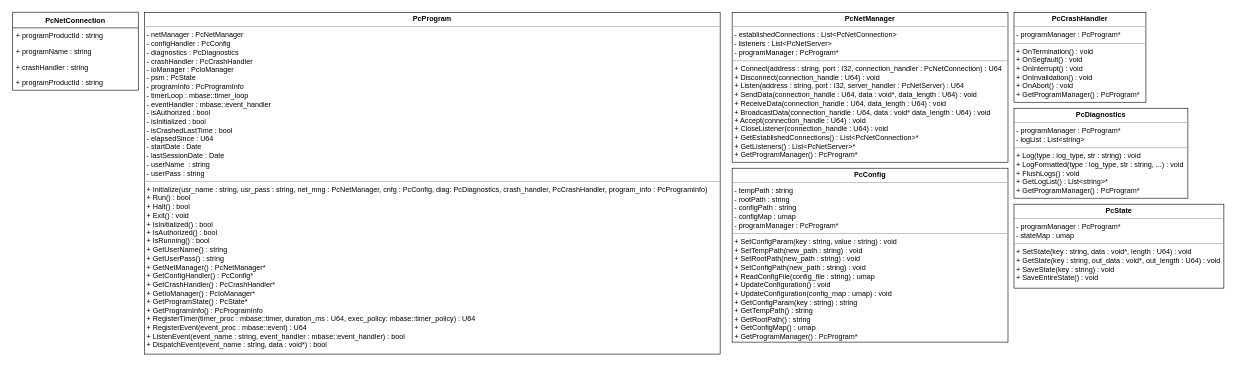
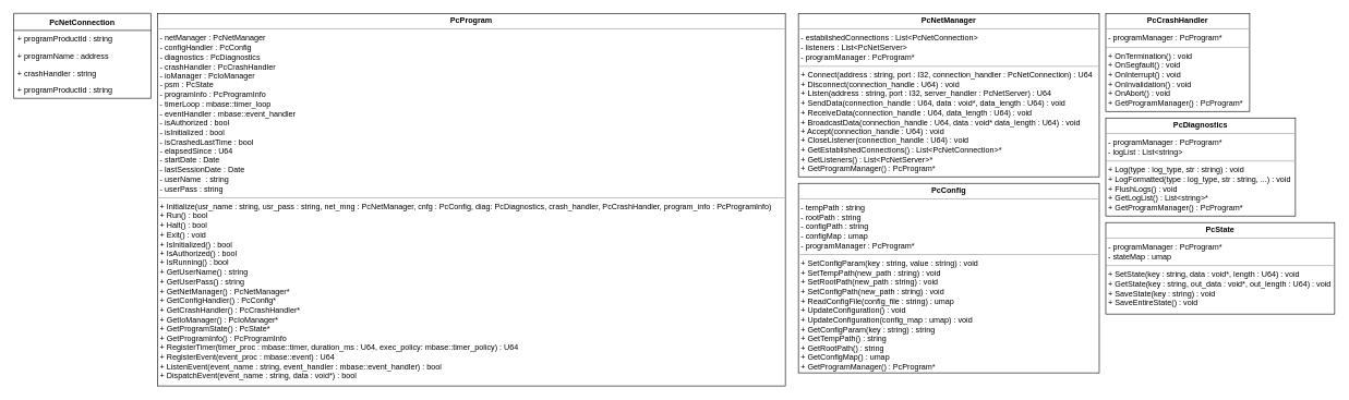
- <mxCell id="5" value="+ programName : string" style="text;strokeColor=none;fillColor=none;align=left;verticalAlign=top;spacingLeft=4;spacingRight=4;overflow=hidden;rotatable=0;points=[[0,0.5],[1,0.5]];portConstraint=eastwest;" parent="3" vertex="1"><mxGeometry y="52" width="210" height="26" as="geometry" /></mxCell>
+ <mxCell id="5" value="+ programName : address" style="text;strokeColor=none;fillColor=none;align=left;verticalAlign=top;spacingLeft=4;spacingRight=4;overflow=hidden;rotatable=0;points=[[0,0.5],[1,0.5]];portConstraint=eastwest;" parent="3" vertex="1"><mxGeometry y="52" width="210" height="26" as="geometry" /></mxCell>
